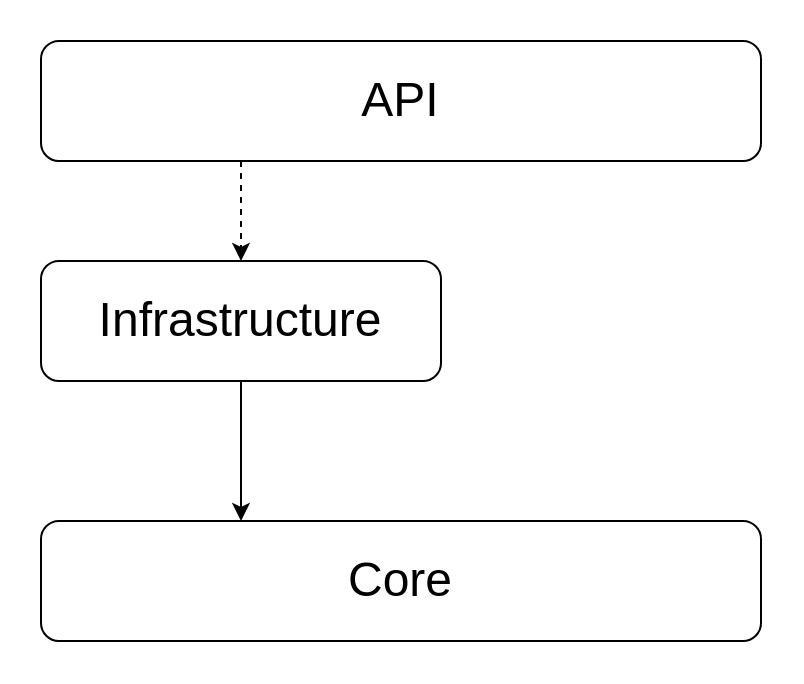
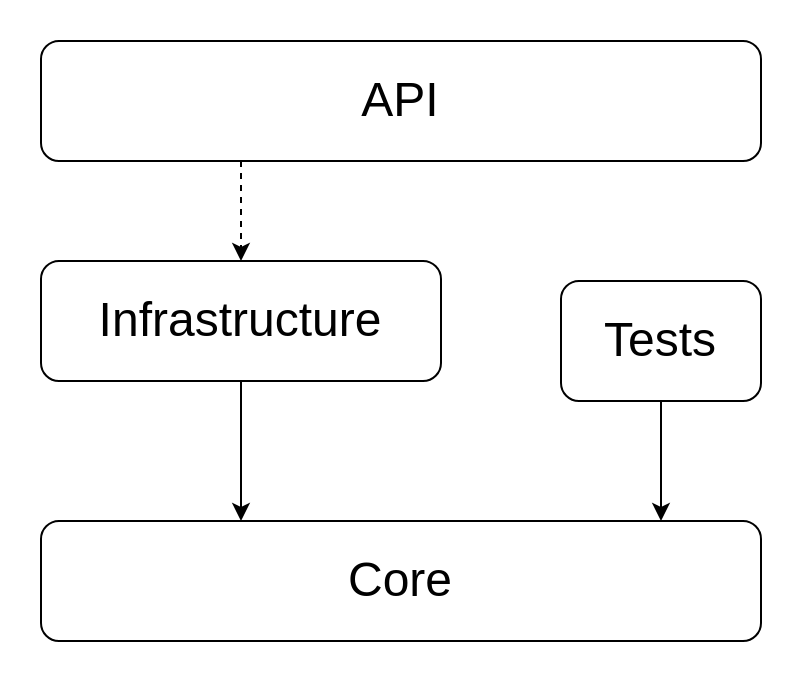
+ <mxCell id="5" value="Tests" style="rounded=1;whiteSpace=wrap;html=1;fontSize=24;" vertex="1" parent="1"><mxGeometry x="280" y="140" width="100" height="60" as="geometry" /></mxCell>
+ <mxCell id="4" style="edgeStyle=orthogonalEdgeStyle;rounded=0;orthogonalLoop=1;jettySize=auto;html=1;fontSize=24;" edge="1" parent="1" source="5" target="6"><mxGeometry relative="1" as="geometry"><Array as="points"><mxPoint x="330" y="240" /><mxPoint x="330" y="240" /></Array></mxGeometry></mxCell>
